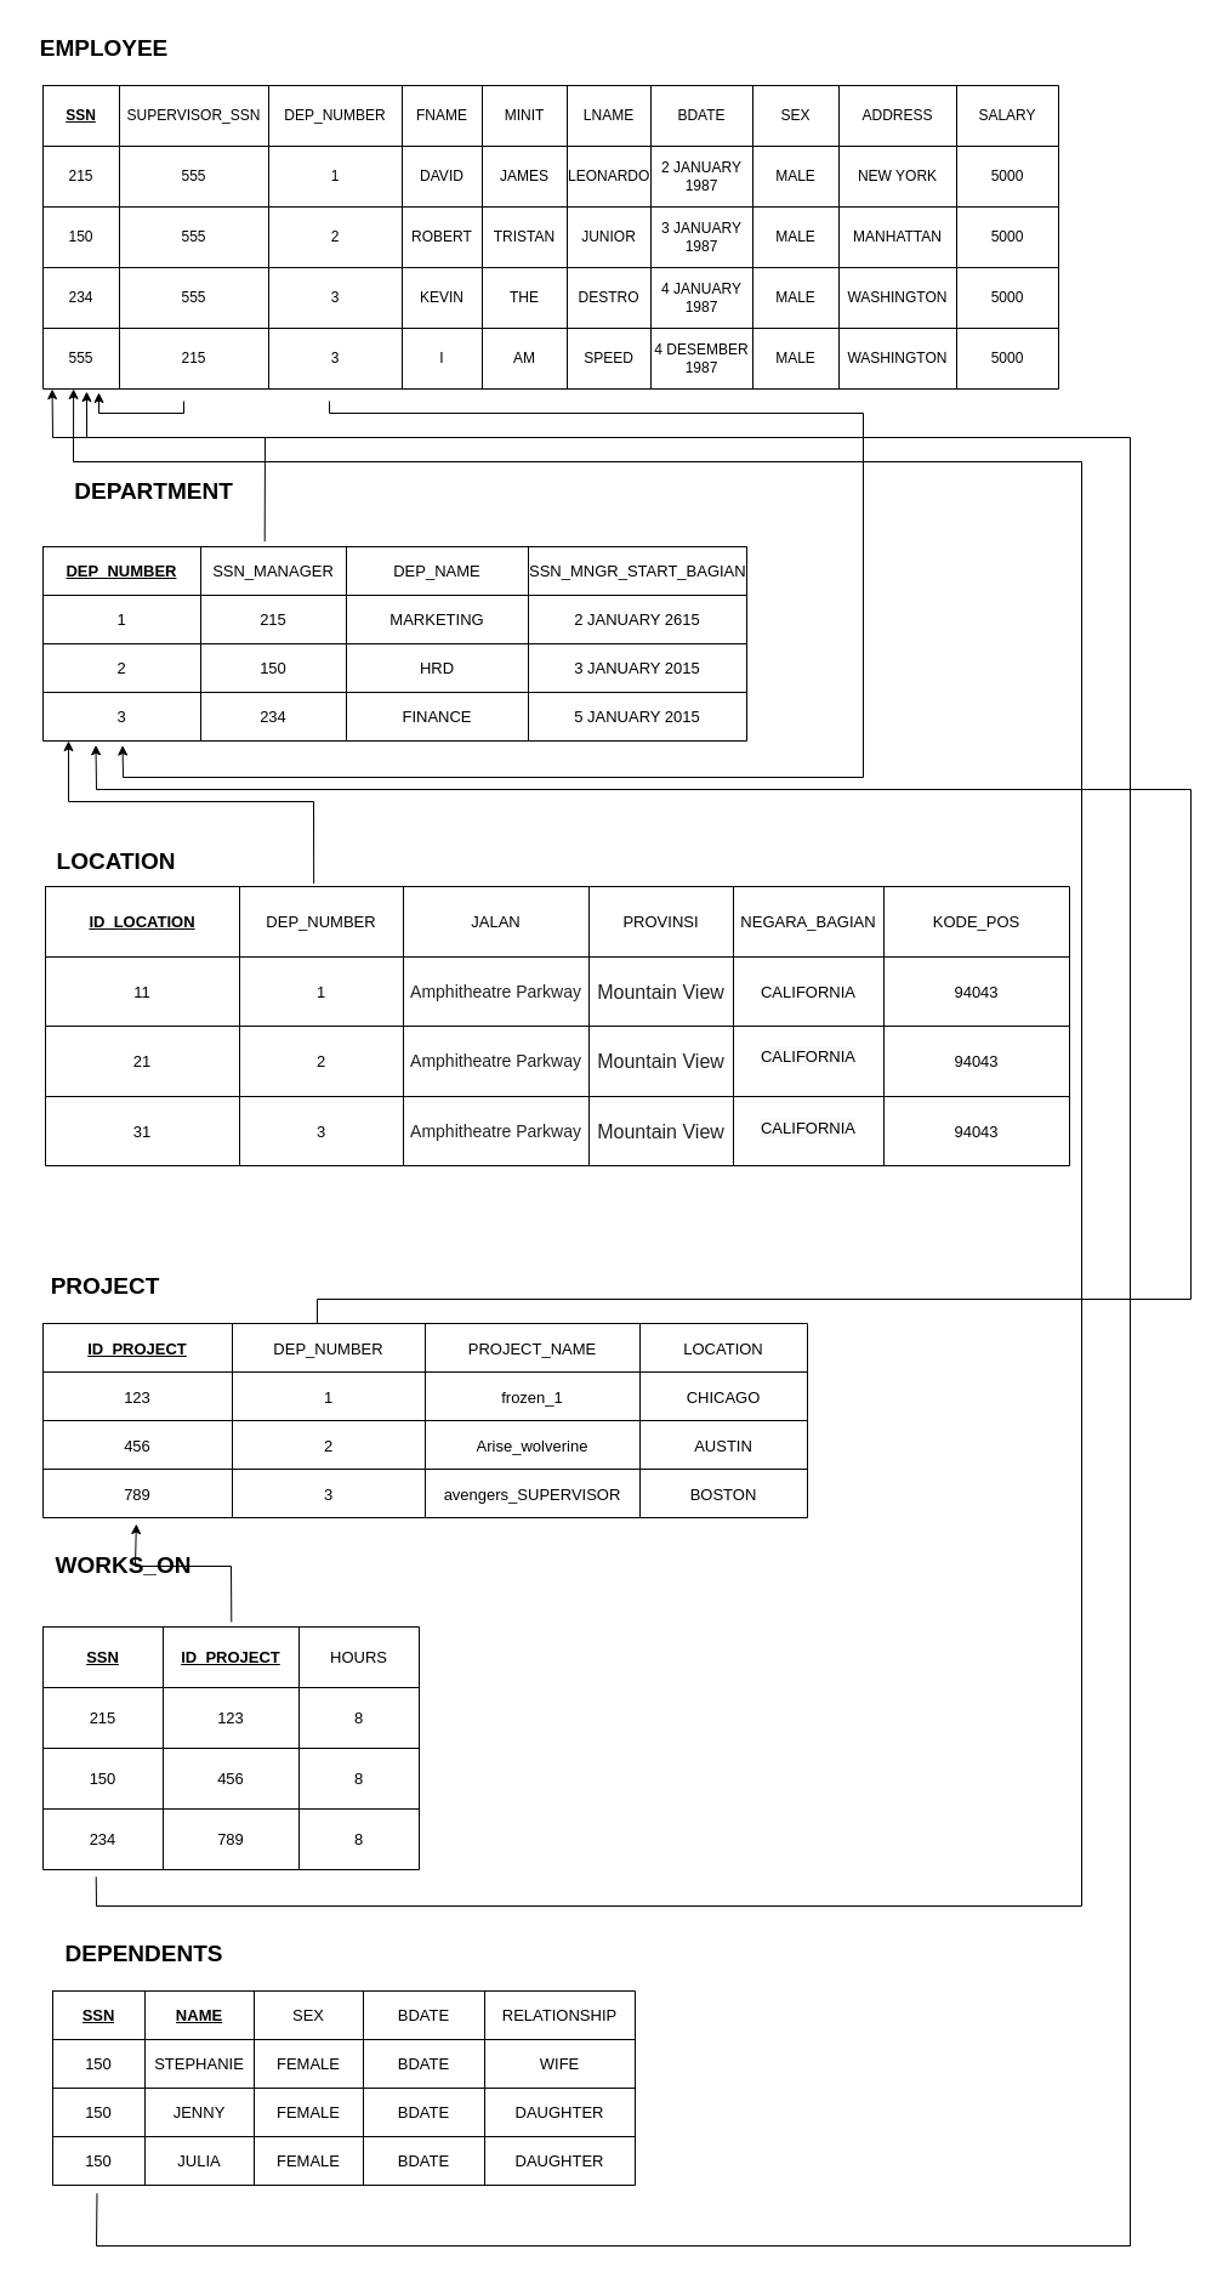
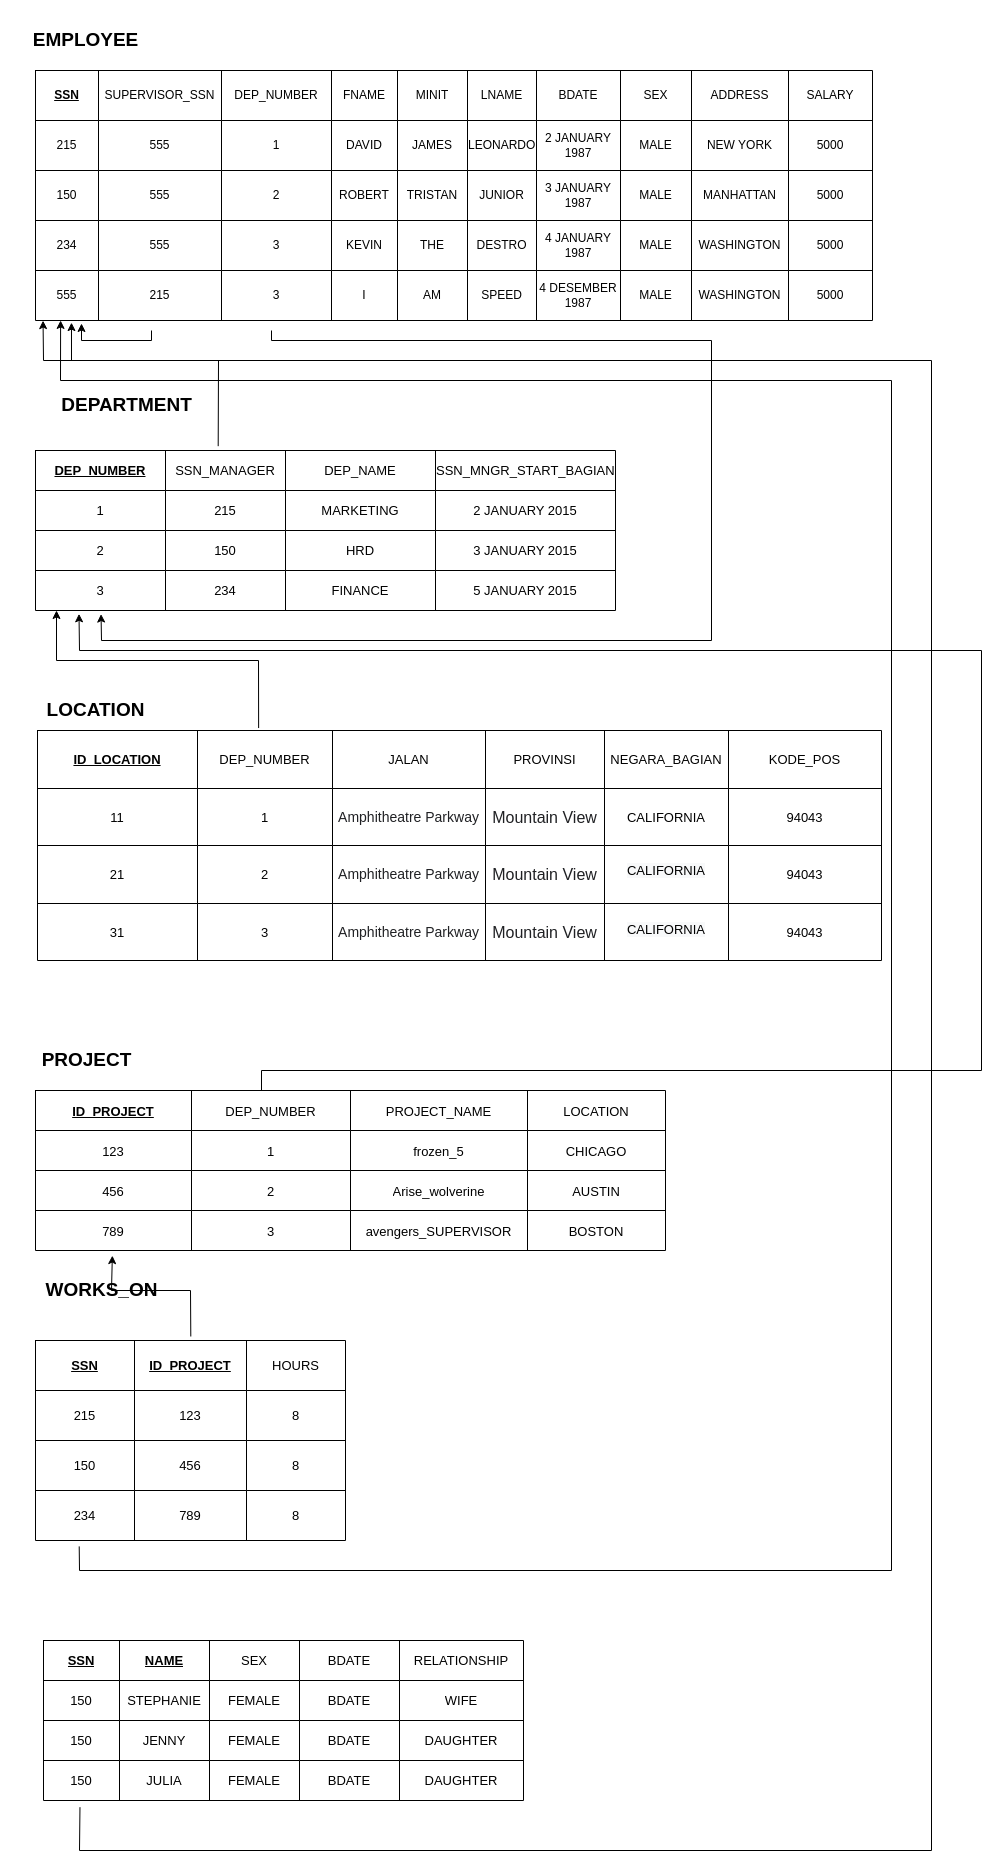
- <mxCell id="97" value="2 JANUARY 2615" style="shape=partialRectangle;html=1;whiteSpace=wrap;connectable=0;overflow=hidden;fillColor=none;top=0;left=0;bottom=0;right=0;pointerEvents=1;fontSize=13;" vertex="1" parent="93"><mxGeometry x="400" width="180" height="40" as="geometry"><mxRectangle width="180" height="40" as="alternateBounds" /></mxGeometry></mxCell>
+ <mxCell id="97" value="2 JANUARY 2015" style="shape=partialRectangle;html=1;whiteSpace=wrap;connectable=0;overflow=hidden;fillColor=none;top=0;left=0;bottom=0;right=0;pointerEvents=1;fontSize=13;" vertex="1" parent="93"><mxGeometry x="400" width="180" height="40" as="geometry"><mxRectangle width="180" height="40" as="alternateBounds" /></mxGeometry></mxCell>
- <mxCell id="121" value="&lt;font style=&quot;font-size: 13px;&quot;&gt;frozen_1&lt;/font&gt;" style="shape=partialRectangle;html=1;whiteSpace=wrap;connectable=0;overflow=hidden;fillColor=none;top=0;left=0;bottom=0;right=0;pointerEvents=1;fontSize=19;" vertex="1" parent="118"><mxGeometry x="315" width="177" height="40" as="geometry"><mxRectangle width="177" height="40" as="alternateBounds" /></mxGeometry></mxCell>
+ <mxCell id="121" value="&lt;font style=&quot;font-size: 13px;&quot;&gt;frozen_5&lt;/font&gt;" style="shape=partialRectangle;html=1;whiteSpace=wrap;connectable=0;overflow=hidden;fillColor=none;top=0;left=0;bottom=0;right=0;pointerEvents=1;fontSize=19;" vertex="1" parent="118"><mxGeometry x="315" width="177" height="40" as="geometry"><mxRectangle width="177" height="40" as="alternateBounds" /></mxGeometry></mxCell>
- <mxCell id="176" value="&lt;span style=&quot;font-size: 19px;&quot;&gt;&lt;b&gt;DEPENDENTS&lt;/b&gt;&lt;/span&gt;" style="text;html=1;align=center;verticalAlign=middle;resizable=0;points=[];autosize=1;strokeColor=none;fillColor=none;fontSize=13;" parent="1" vertex="1"><mxGeometry x="43" y="1590" width="150" height="40" as="geometry" /></mxCell>
